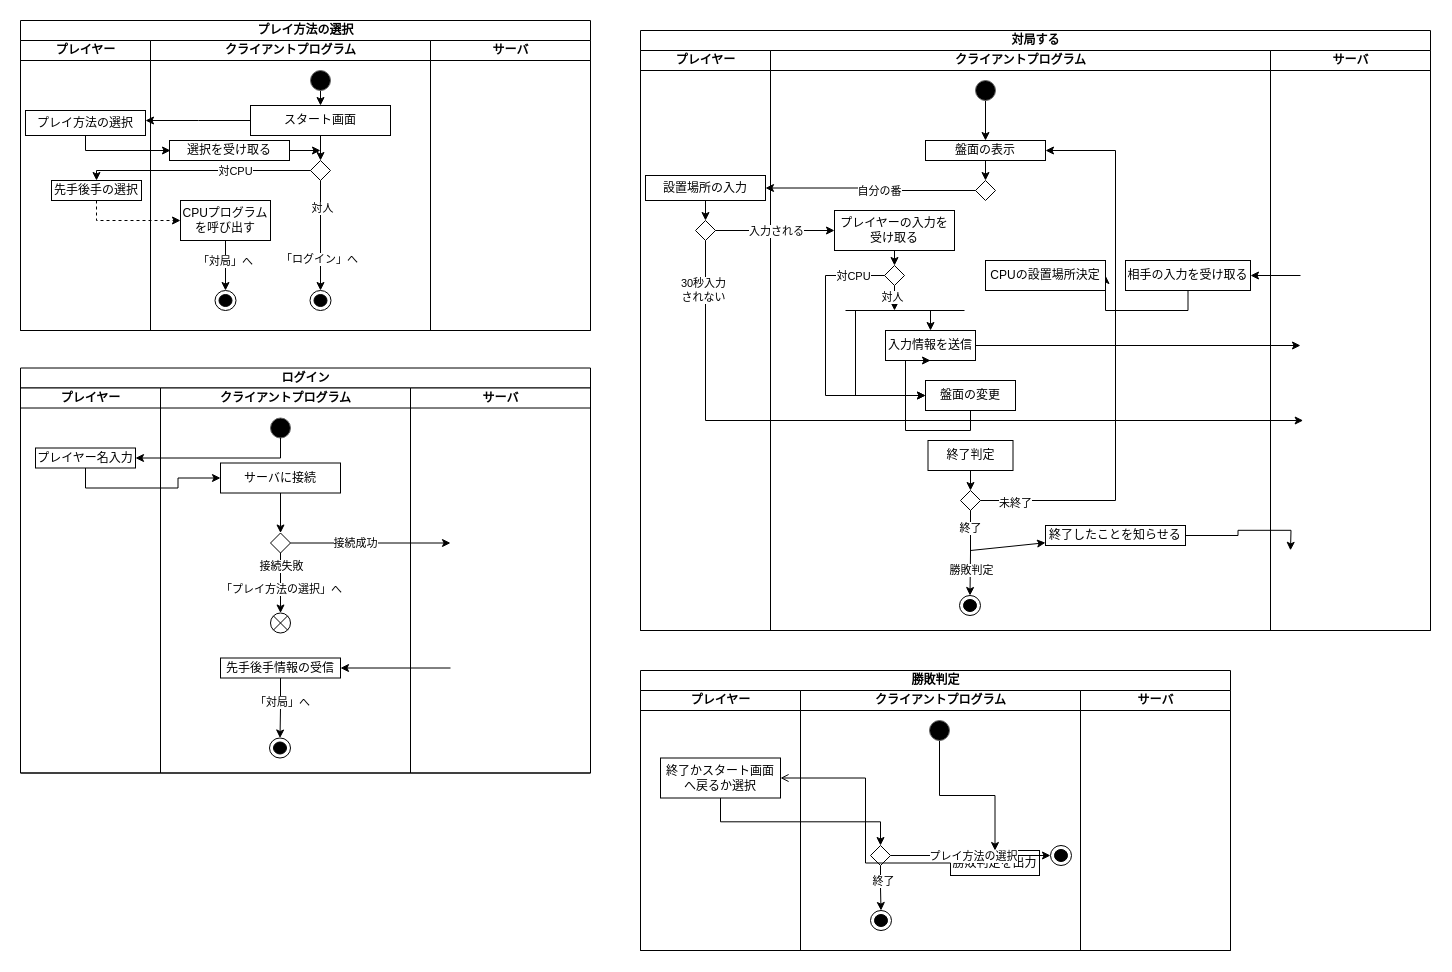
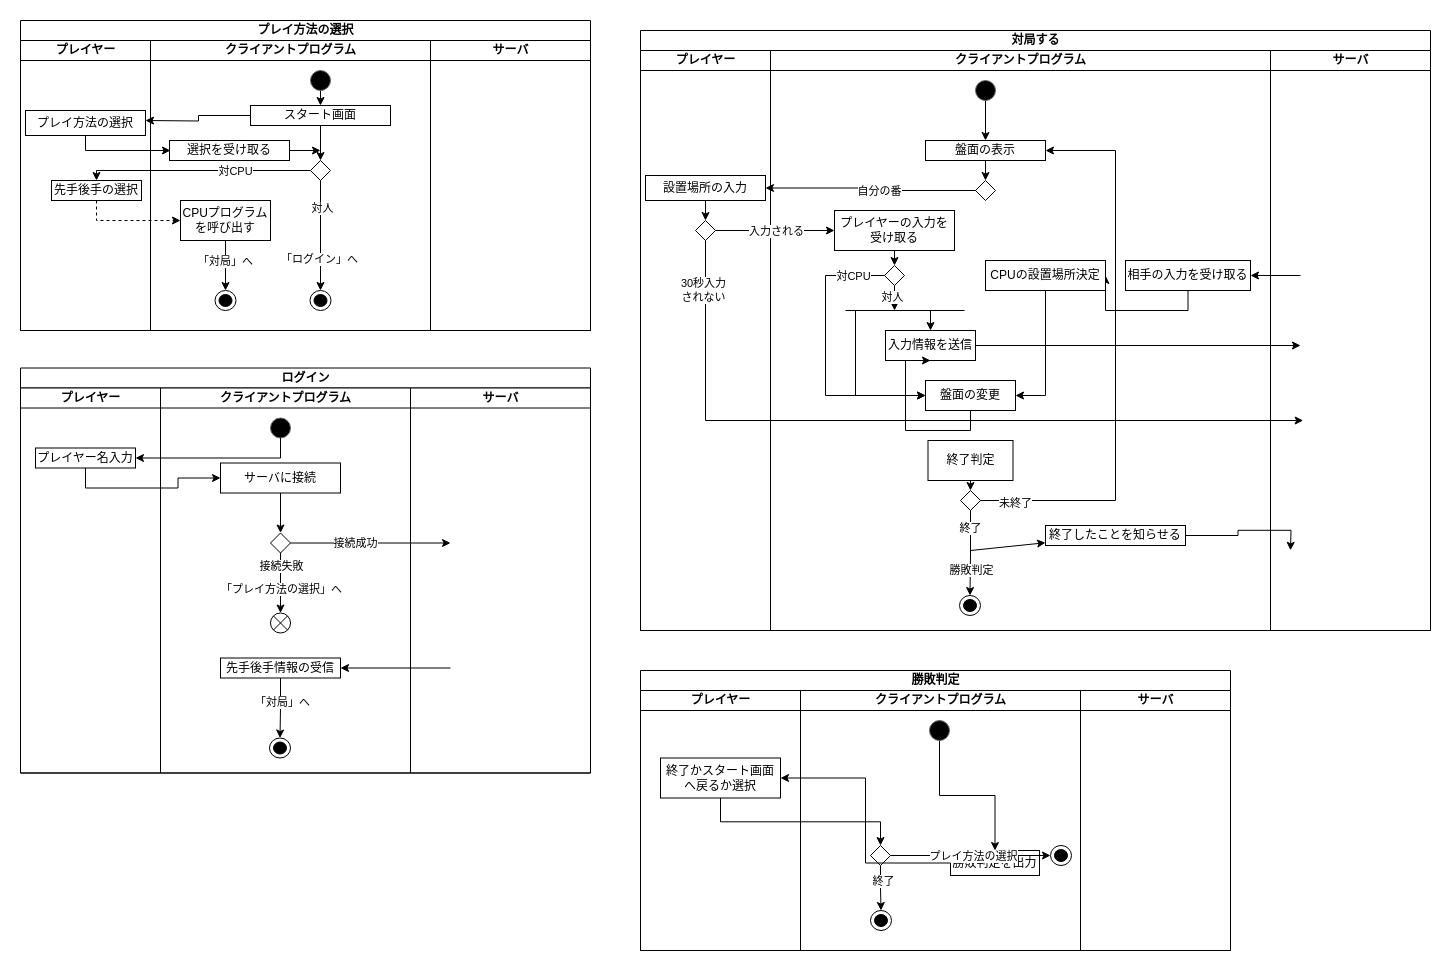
- <mxCell id="11" value="&lt;div&gt;スタート画面&lt;/div&gt;" style="rounded=0;whiteSpace=wrap;html=1;" parent="7" vertex="1"><mxGeometry x="100" y="65" width="140" height="30" as="geometry" /></mxCell>
+ <mxCell id="11" value="&lt;div&gt;スタート画面&lt;/div&gt;" style="rounded=0;whiteSpace=wrap;html=1;" parent="7" vertex="1"><mxGeometry x="100" y="65" width="140" height="20" as="geometry" /></mxCell>
+ <mxCell id="79" style="edgeStyle=orthogonalEdgeStyle;rounded=0;orthogonalLoop=1;jettySize=auto;html=1;exitX=0.5;exitY=1;exitDx=0;exitDy=0;entryX=1;entryY=0.5;entryDx=0;entryDy=0;" parent="58" source="80" target="73" edge="1"><mxGeometry relative="1" as="geometry" /></mxCell>
- <mxCell id="82" value="終了判定" style="rounded=0;whiteSpace=wrap;html=1;" parent="58" vertex="1"><mxGeometry x="157.5" y="390" width="85" height="30" as="geometry" /></mxCell>
+ <mxCell id="82" value="終了判定" style="rounded=0;whiteSpace=wrap;html=1;" parent="58" vertex="1"><mxGeometry x="157.5" y="390" width="85" height="40" as="geometry" /></mxCell>
- <mxCell id="115" style="edgeStyle=orthogonalEdgeStyle;rounded=0;orthogonalLoop=1;jettySize=auto;html=1;exitX=0;exitY=0.5;exitDx=0;exitDy=0;entryX=1;entryY=0.5;entryDx=0;entryDy=0;endArrow=open;" parent="100" source="104" target="102" edge="1"><mxGeometry relative="1" as="geometry" /></mxCell>
+ <mxCell id="115" style="edgeStyle=orthogonalEdgeStyle;rounded=0;orthogonalLoop=1;jettySize=auto;html=1;exitX=0;exitY=0.5;exitDx=0;exitDy=0;entryX=1;entryY=0.5;entryDx=0;entryDy=0;" parent="100" source="104" target="102" edge="1"><mxGeometry relative="1" as="geometry" /></mxCell>
